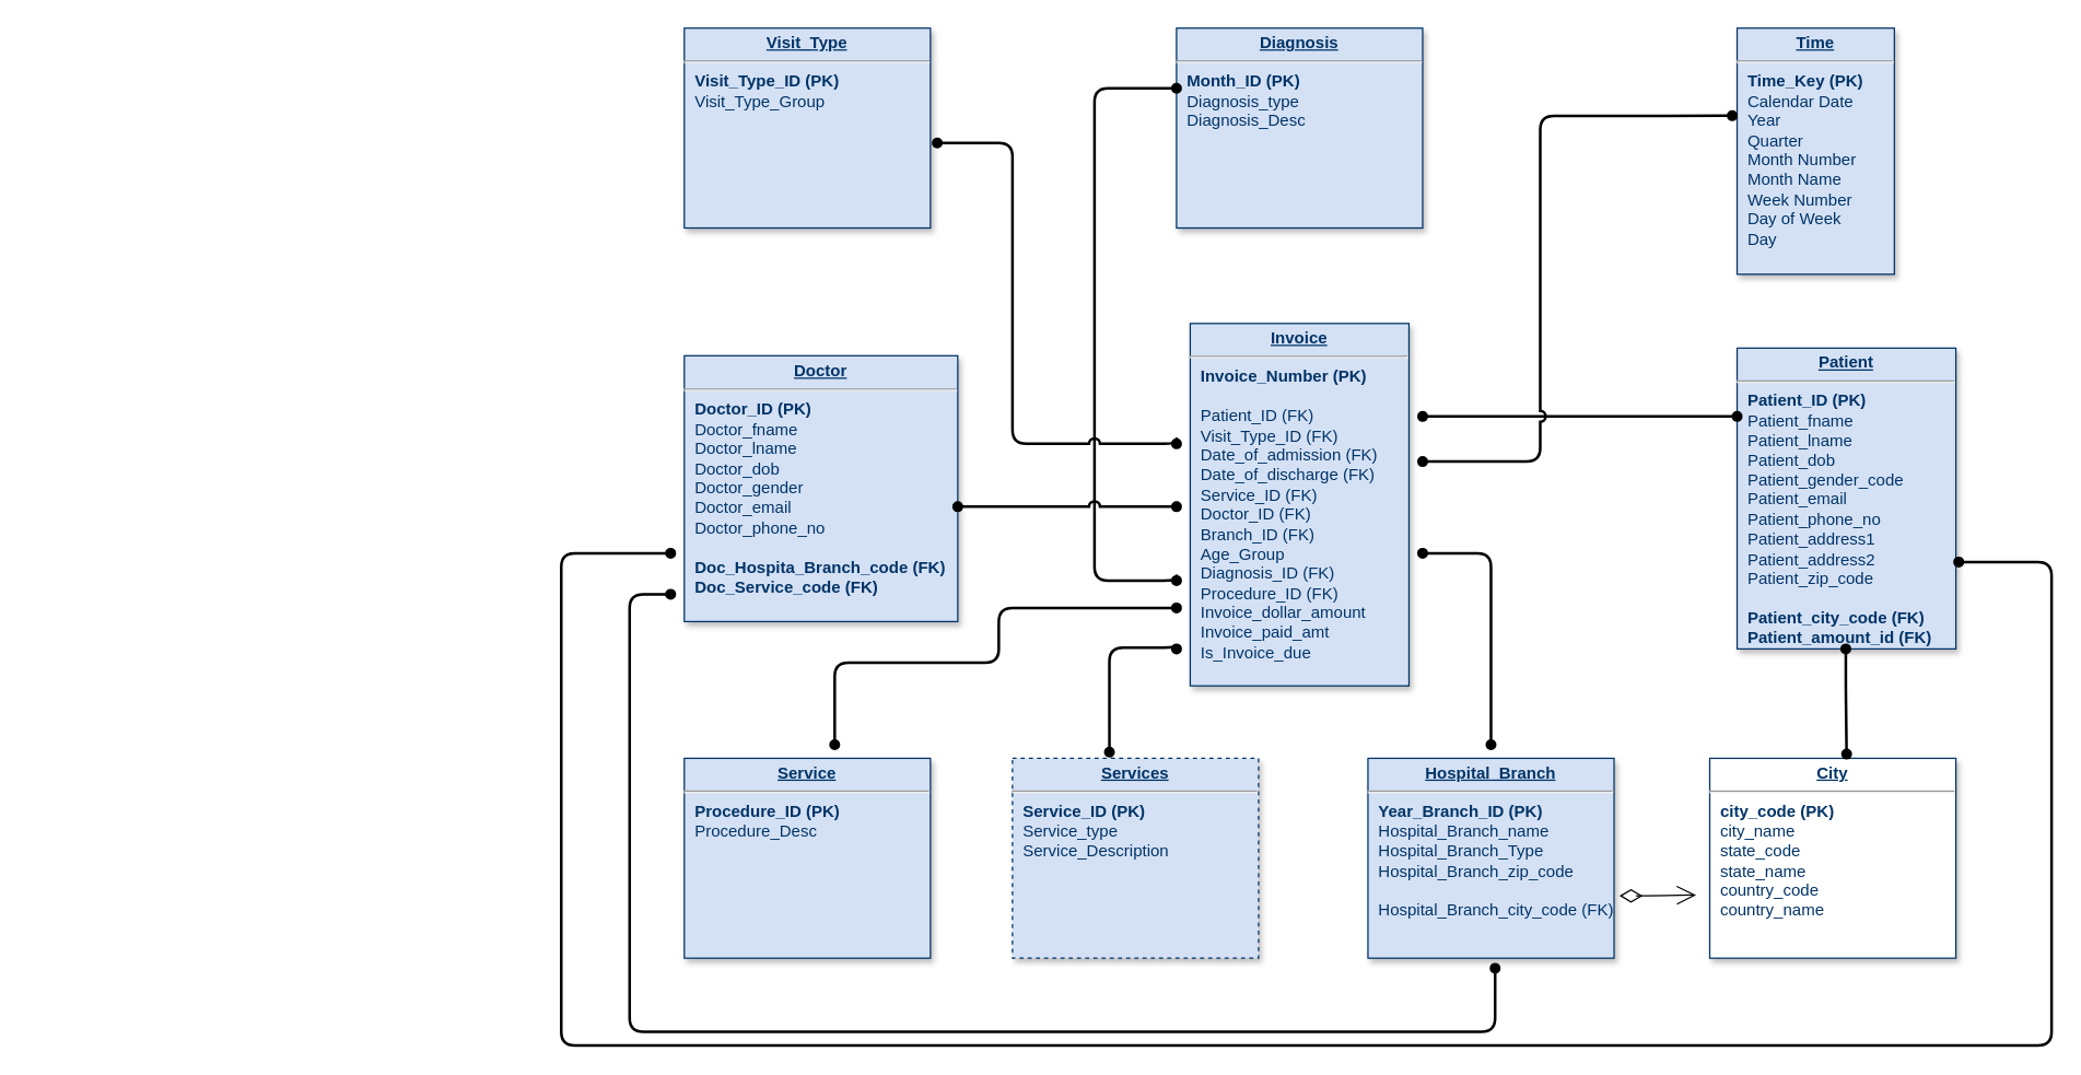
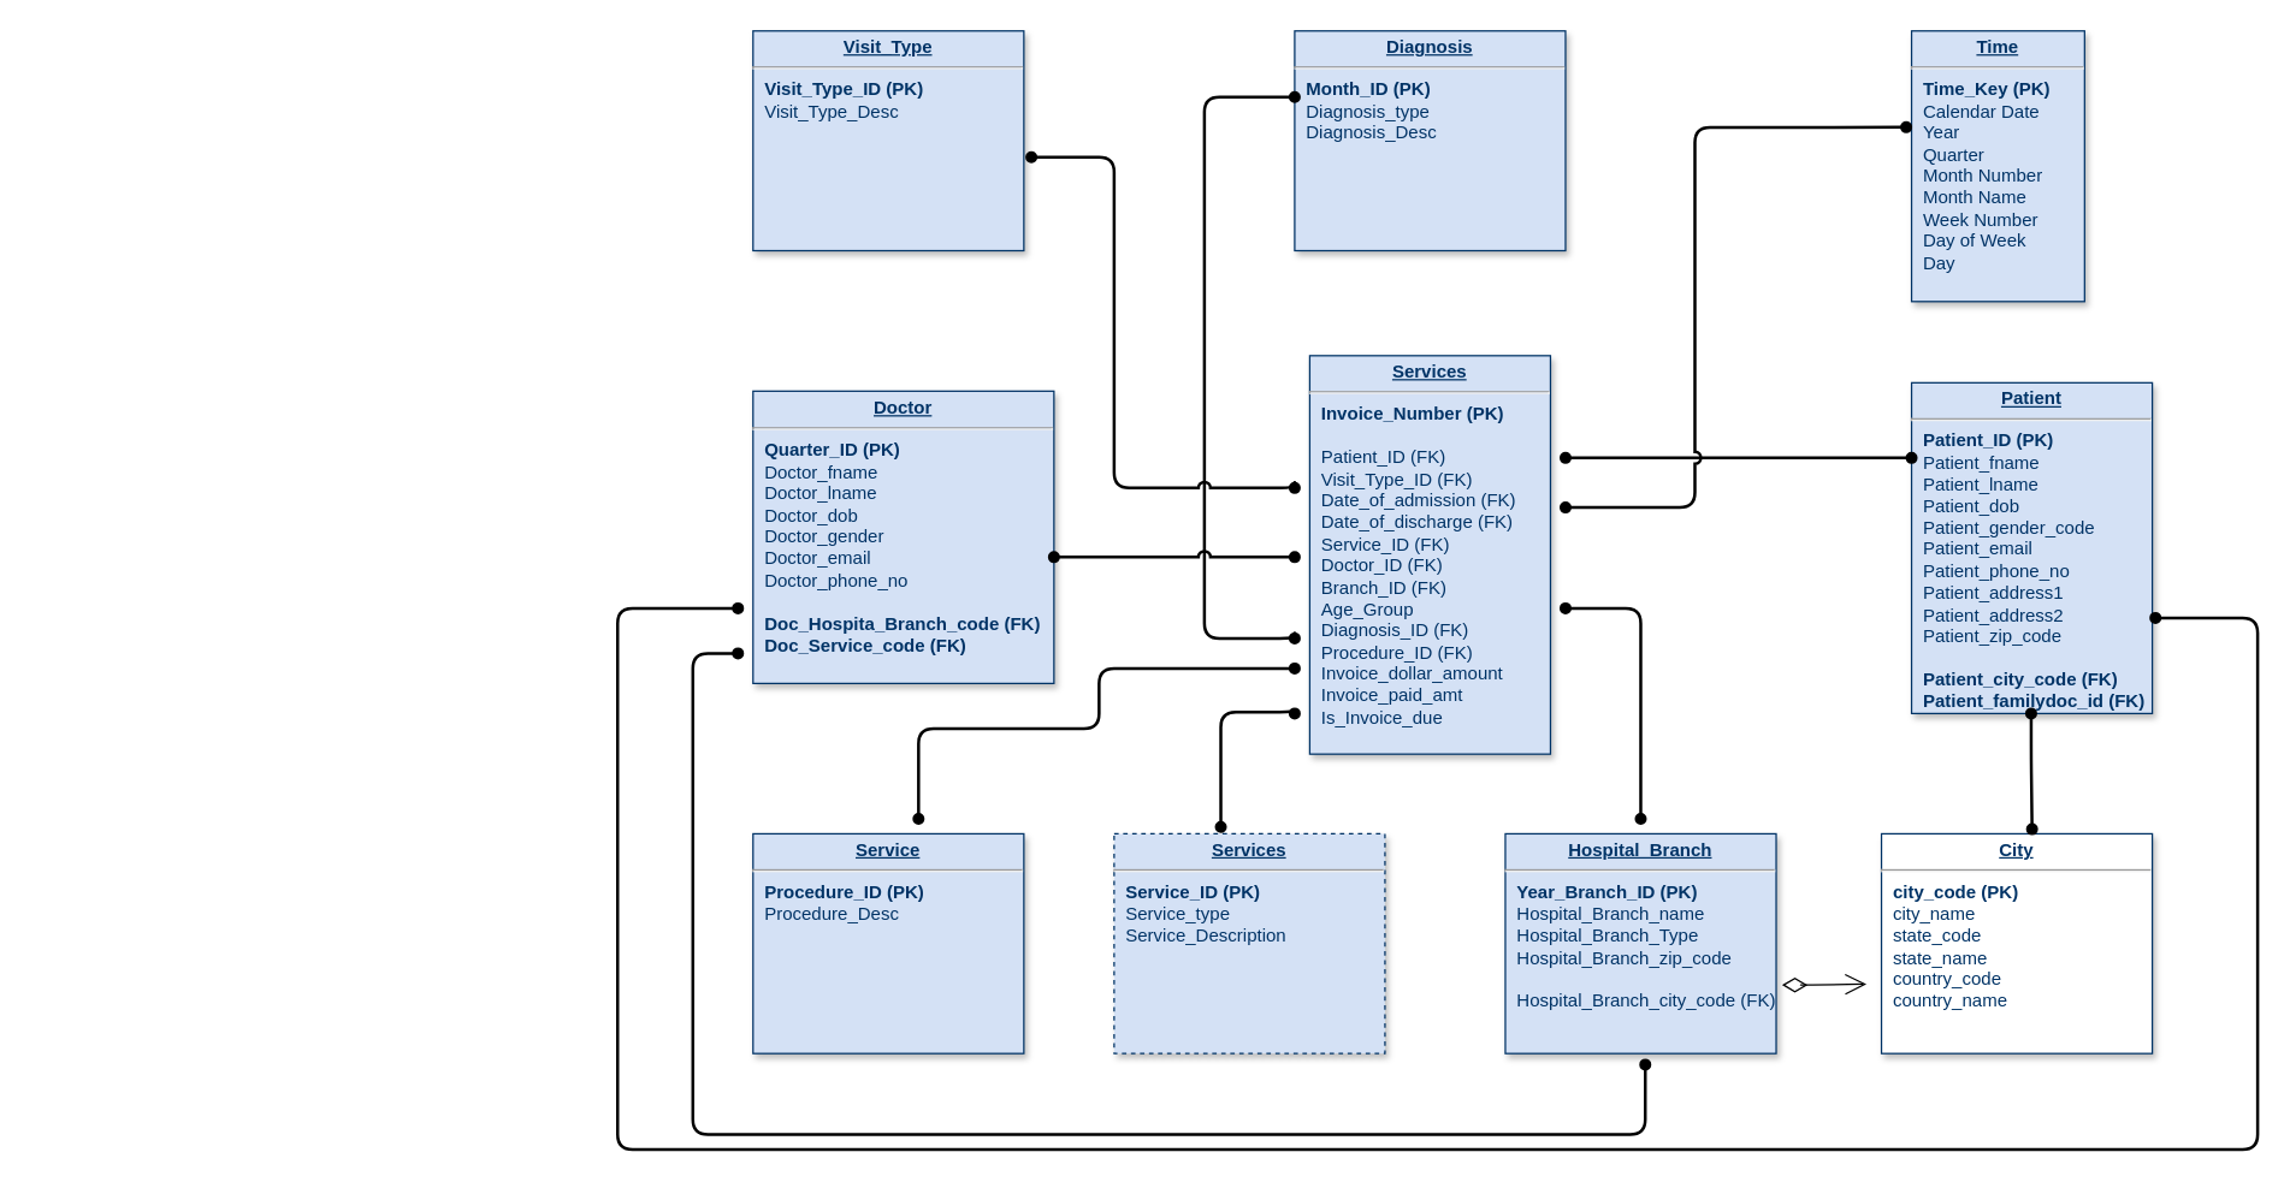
- <mxCell id="12" value="&lt;p style=&quot;margin: 0px; margin-top: 4px; text-align: center; text-decoration: underline;&quot;&gt;&lt;strong&gt;Visit_Type&lt;/strong&gt;&lt;/p&gt;&lt;hr&gt;&lt;p style=&quot;margin: 0px; margin-left: 8px;&quot;&gt;&lt;b&gt;Visit_Type_ID (PK)&lt;/b&gt;&lt;/p&gt;&lt;p style=&quot;margin: 0px; margin-left: 8px;&quot;&gt;Visit_Type_Group&lt;/p&gt;&lt;p style=&quot;margin: 0px; margin-left: 8px;&quot;&gt;&lt;br&gt;&lt;/p&gt;" style="verticalAlign=top;align=left;overflow=fill;fontSize=12;fontFamily=Helvetica;html=1;strokeColor=#003366;shadow=1;fillColor=#D4E1F5;fontColor=#003366" vertex="1" parent="1"><mxGeometry x="500" y="20" width="180" height="146.16" as="geometry" /></mxCell>
+ <mxCell id="12" value="&lt;p style=&quot;margin: 0px; margin-top: 4px; text-align: center; text-decoration: underline;&quot;&gt;&lt;strong&gt;Visit_Type&lt;/strong&gt;&lt;/p&gt;&lt;hr&gt;&lt;p style=&quot;margin: 0px; margin-left: 8px;&quot;&gt;&lt;b&gt;Visit_Type_ID (PK)&lt;/b&gt;&lt;/p&gt;&lt;p style=&quot;margin: 0px; margin-left: 8px;&quot;&gt;Visit_Type_Desc&lt;/p&gt;&lt;p style=&quot;margin: 0px; margin-left: 8px;&quot;&gt;&lt;br&gt;&lt;/p&gt;" style="verticalAlign=top;align=left;overflow=fill;fontSize=12;fontFamily=Helvetica;html=1;strokeColor=#003366;shadow=1;fillColor=#D4E1F5;fontColor=#003366" vertex="1" parent="1"><mxGeometry x="500" y="20" width="180" height="146.16" as="geometry" /></mxCell>
- <mxCell id="6" value="&lt;p style=&quot;margin: 0px; margin-top: 4px; text-align: center; text-decoration: underline;&quot;&gt;&lt;strong&gt;Doctor&lt;/strong&gt;&lt;/p&gt;&lt;hr&gt;&lt;p style=&quot;margin: 0px; margin-left: 8px;&quot;&gt;&lt;b&gt;Doctor_ID (PK)&lt;/b&gt;&lt;br&gt;&lt;/p&gt;&lt;p style=&quot;margin: 0px; margin-left: 8px;&quot;&gt;Doctor_fname&lt;br&gt;&lt;/p&gt;&lt;p style=&quot;margin: 0px; margin-left: 8px;&quot;&gt;Doctor_lname&lt;br&gt;&lt;/p&gt;&lt;p style=&quot;margin: 0px; margin-left: 8px;&quot;&gt;Doctor_dob&lt;/p&gt;&lt;p style=&quot;margin: 0px; margin-left: 8px;&quot;&gt;Doctor_gender&lt;/p&gt;&lt;p style=&quot;margin: 0px; margin-left: 8px;&quot;&gt;Doctor_email&lt;/p&gt;&lt;p style=&quot;border-color: var(--border-color); margin: 0px 0px 0px 8px;&quot;&gt;Doctor_phone_no&lt;/p&gt;&lt;p style=&quot;border-color: var(--border-color); margin: 0px 0px 0px 8px;&quot;&gt;&lt;br&gt;&lt;/p&gt;&lt;p style=&quot;border-color: var(--border-color); margin: 0px 0px 0px 8px;&quot;&gt;&lt;b&gt;Doc_Hospita_Branch_code (FK)&lt;/b&gt;&lt;/p&gt;&lt;p style=&quot;border-color: var(--border-color); margin: 0px 0px 0px 8px;&quot;&gt;&lt;b&gt;Doc_Service_code (FK)&lt;/b&gt;&lt;/p&gt;" style="verticalAlign=top;align=left;overflow=fill;fontSize=12;fontFamily=Helvetica;html=1;strokeColor=#003366;shadow=1;fillColor=#D4E1F5;fontColor=#003366" parent="1" vertex="1"><mxGeometry x="500" y="259.58" width="200" height="194.42" as="geometry" /></mxCell>
+ <mxCell id="6" value="&lt;p style=&quot;margin: 0px; margin-top: 4px; text-align: center; text-decoration: underline;&quot;&gt;&lt;strong&gt;Doctor&lt;/strong&gt;&lt;/p&gt;&lt;hr&gt;&lt;p style=&quot;margin: 0px; margin-left: 8px;&quot;&gt;&lt;b&gt;Quarter_ID (PK)&lt;/b&gt;&lt;br&gt;&lt;/p&gt;&lt;p style=&quot;margin: 0px; margin-left: 8px;&quot;&gt;Doctor_fname&lt;br&gt;&lt;/p&gt;&lt;p style=&quot;margin: 0px; margin-left: 8px;&quot;&gt;Doctor_lname&lt;br&gt;&lt;/p&gt;&lt;p style=&quot;margin: 0px; margin-left: 8px;&quot;&gt;Doctor_dob&lt;/p&gt;&lt;p style=&quot;margin: 0px; margin-left: 8px;&quot;&gt;Doctor_gender&lt;/p&gt;&lt;p style=&quot;margin: 0px; margin-left: 8px;&quot;&gt;Doctor_email&lt;/p&gt;&lt;p style=&quot;border-color: var(--border-color); margin: 0px 0px 0px 8px;&quot;&gt;Doctor_phone_no&lt;/p&gt;&lt;p style=&quot;border-color: var(--border-color); margin: 0px 0px 0px 8px;&quot;&gt;&lt;br&gt;&lt;/p&gt;&lt;p style=&quot;border-color: var(--border-color); margin: 0px 0px 0px 8px;&quot;&gt;&lt;b&gt;Doc_Hospita_Branch_code (FK)&lt;/b&gt;&lt;/p&gt;&lt;p style=&quot;border-color: var(--border-color); margin: 0px 0px 0px 8px;&quot;&gt;&lt;b&gt;Doc_Service_code (FK)&lt;/b&gt;&lt;/p&gt;" style="verticalAlign=top;align=left;overflow=fill;fontSize=12;fontFamily=Helvetica;html=1;strokeColor=#003366;shadow=1;fillColor=#D4E1F5;fontColor=#003366" parent="1" vertex="1"><mxGeometry x="500" y="259.58" width="200" height="194.42" as="geometry" /></mxCell>
- <mxCell id="3" value="&lt;p style=&quot;margin: 0px; margin-top: 4px; text-align: center; text-decoration: underline;&quot;&gt;&lt;strong&gt;Invoice&lt;/strong&gt;&lt;/p&gt;&lt;hr&gt;&lt;p style=&quot;margin: 0px; margin-left: 8px;&quot;&gt;&lt;b&gt;Invoice_Number (PK)&lt;/b&gt;&lt;/p&gt;&lt;p style=&quot;margin: 0px; margin-left: 8px;&quot;&gt;&lt;br&gt;&lt;/p&gt;&lt;p style=&quot;margin: 0px; margin-left: 8px;&quot;&gt;Patient_ID (FK)&lt;/p&gt;&lt;p style=&quot;margin: 0px; margin-left: 8px;&quot;&gt;Visit_Type_ID (FK)&lt;/p&gt;&lt;p style=&quot;margin: 0px; margin-left: 8px;&quot;&gt;Date_of_admission (FK)&lt;/p&gt;&lt;p style=&quot;margin: 0px; margin-left: 8px;&quot;&gt;Date_of_discharge (FK)&lt;/p&gt;&lt;p style=&quot;margin: 0px; margin-left: 8px;&quot;&gt;Service_ID (FK)&lt;/p&gt;&lt;p style=&quot;border-color: var(--border-color); margin: 0px 0px 0px 8px;&quot;&gt;Doctor_ID (FK)&lt;br style=&quot;border-color: var(--border-color);&quot;&gt;&lt;/p&gt;&lt;p style=&quot;border-color: var(--border-color); margin: 0px 0px 0px 8px;&quot;&gt;Branch_ID (FK)&lt;/p&gt;&lt;p style=&quot;border-color: var(--border-color); margin: 0px 0px 0px 8px;&quot;&gt;Age_Group&lt;/p&gt;&lt;p style=&quot;border-color: var(--border-color); margin: 0px 0px 0px 8px;&quot;&gt;Diagnosis_ID (FK)&lt;/p&gt;&lt;p style=&quot;border-color: var(--border-color); margin: 0px 0px 0px 8px;&quot;&gt;Procedure_ID (FK)&lt;/p&gt;&lt;p style=&quot;border-color: var(--border-color); margin: 0px 0px 0px 8px;&quot;&gt;Invoice_dollar_amount&lt;/p&gt;&lt;p style=&quot;border-color: var(--border-color); margin: 0px 0px 0px 8px;&quot;&gt;Invoice_paid_amt&lt;/p&gt;&lt;p style=&quot;border-color: var(--border-color); margin: 0px 0px 0px 8px;&quot;&gt;Is_Invoice_due&lt;/p&gt;&lt;p style=&quot;border-color: var(--border-color); margin: 0px 0px 0px 8px;&quot;&gt;&lt;br&gt;&lt;/p&gt;&lt;p style=&quot;border-color: var(--border-color); margin: 0px 0px 0px 8px;&quot;&gt;&lt;br&gt;&lt;/p&gt;&lt;p style=&quot;border-color: var(--border-color); margin: 0px 0px 0px 8px;&quot;&gt;&lt;br&gt;&lt;/p&gt;" style="verticalAlign=top;align=left;overflow=fill;fontSize=12;fontFamily=Helvetica;html=1;strokeColor=#003366;shadow=1;fillColor=#D4E1F5;fontColor=#003366" parent="1" vertex="1"><mxGeometry x="870" y="236" width="160" height="265" as="geometry" /></mxCell>
+ <mxCell id="3" value="&lt;p style=&quot;margin: 0px; margin-top: 4px; text-align: center; text-decoration: underline;&quot;&gt;&lt;strong&gt;Services&lt;/strong&gt;&lt;/p&gt;&lt;hr&gt;&lt;p style=&quot;margin: 0px; margin-left: 8px;&quot;&gt;&lt;b&gt;Invoice_Number (PK)&lt;/b&gt;&lt;/p&gt;&lt;p style=&quot;margin: 0px; margin-left: 8px;&quot;&gt;&lt;br&gt;&lt;/p&gt;&lt;p style=&quot;margin: 0px; margin-left: 8px;&quot;&gt;Patient_ID (FK)&lt;/p&gt;&lt;p style=&quot;margin: 0px; margin-left: 8px;&quot;&gt;Visit_Type_ID (FK)&lt;/p&gt;&lt;p style=&quot;margin: 0px; margin-left: 8px;&quot;&gt;Date_of_admission (FK)&lt;/p&gt;&lt;p style=&quot;margin: 0px; margin-left: 8px;&quot;&gt;Date_of_discharge (FK)&lt;/p&gt;&lt;p style=&quot;margin: 0px; margin-left: 8px;&quot;&gt;Service_ID (FK)&lt;/p&gt;&lt;p style=&quot;border-color: var(--border-color); margin: 0px 0px 0px 8px;&quot;&gt;Doctor_ID (FK)&lt;br style=&quot;border-color: var(--border-color);&quot;&gt;&lt;/p&gt;&lt;p style=&quot;border-color: var(--border-color); margin: 0px 0px 0px 8px;&quot;&gt;Branch_ID (FK)&lt;/p&gt;&lt;p style=&quot;border-color: var(--border-color); margin: 0px 0px 0px 8px;&quot;&gt;Age_Group&lt;/p&gt;&lt;p style=&quot;border-color: var(--border-color); margin: 0px 0px 0px 8px;&quot;&gt;Diagnosis_ID (FK)&lt;/p&gt;&lt;p style=&quot;border-color: var(--border-color); margin: 0px 0px 0px 8px;&quot;&gt;Procedure_ID (FK)&lt;/p&gt;&lt;p style=&quot;border-color: var(--border-color); margin: 0px 0px 0px 8px;&quot;&gt;Invoice_dollar_amount&lt;/p&gt;&lt;p style=&quot;border-color: var(--border-color); margin: 0px 0px 0px 8px;&quot;&gt;Invoice_paid_amt&lt;/p&gt;&lt;p style=&quot;border-color: var(--border-color); margin: 0px 0px 0px 8px;&quot;&gt;Is_Invoice_due&lt;/p&gt;&lt;p style=&quot;border-color: var(--border-color); margin: 0px 0px 0px 8px;&quot;&gt;&lt;br&gt;&lt;/p&gt;&lt;p style=&quot;border-color: var(--border-color); margin: 0px 0px 0px 8px;&quot;&gt;&lt;br&gt;&lt;/p&gt;&lt;p style=&quot;border-color: var(--border-color); margin: 0px 0px 0px 8px;&quot;&gt;&lt;br&gt;&lt;/p&gt;" style="verticalAlign=top;align=left;overflow=fill;fontSize=12;fontFamily=Helvetica;html=1;strokeColor=#003366;shadow=1;fillColor=#D4E1F5;fontColor=#003366" parent="1" vertex="1"><mxGeometry x="870" y="236" width="160" height="265" as="geometry" /></mxCell>
- <mxCell id="5" value="&lt;p style=&quot;margin: 0px; margin-top: 4px; text-align: center; text-decoration: underline;&quot;&gt;&lt;strong style=&quot;border-color: var(--border-color);&quot;&gt;Patient&lt;/strong&gt;&lt;br&gt;&lt;/p&gt;&lt;hr&gt;&lt;p style=&quot;margin: 0px; margin-left: 8px;&quot;&gt;&lt;b style=&quot;background-color: initial; border-color: var(--border-color);&quot;&gt;Patient_ID (PK)&lt;/b&gt;&lt;/p&gt;&lt;p style=&quot;border-color: var(--border-color); margin: 0px 0px 0px 8px;&quot;&gt;Patient_fname&lt;br style=&quot;border-color: var(--border-color);&quot;&gt;&lt;/p&gt;&lt;p style=&quot;border-color: var(--border-color); margin: 0px 0px 0px 8px;&quot;&gt;Patient_lname&lt;br style=&quot;border-color: var(--border-color);&quot;&gt;&lt;/p&gt;&lt;p style=&quot;border-color: var(--border-color); margin: 0px 0px 0px 8px;&quot;&gt;Patient_dob&lt;br style=&quot;border-color: var(--border-color);&quot;&gt;&lt;/p&gt;&lt;p style=&quot;border-color: var(--border-color); margin: 0px 0px 0px 8px;&quot;&gt;Patient_gender_code&lt;/p&gt;&lt;p style=&quot;border-color: var(--border-color); margin: 0px 0px 0px 8px;&quot;&gt;Patient_email&lt;br&gt;&lt;/p&gt;&lt;p style=&quot;border-color: var(--border-color); margin: 0px 0px 0px 8px;&quot;&gt;Patient_phone_no&lt;/p&gt;&lt;p style=&quot;border-color: var(--border-color); margin: 0px 0px 0px 8px;&quot;&gt;Patient_address1&lt;br style=&quot;border-color: var(--border-color);&quot;&gt;&lt;/p&gt;&lt;p style=&quot;border-color: var(--border-color); margin: 0px 0px 0px 8px;&quot;&gt;Patient_address2&lt;/p&gt;&lt;p style=&quot;border-color: var(--border-color); margin: 0px 0px 0px 8px;&quot;&gt;Patient_zip_code&lt;br&gt;&lt;/p&gt;&lt;p style=&quot;border-color: var(--border-color); margin: 0px 0px 0px 8px;&quot;&gt;&lt;br&gt;&lt;/p&gt;&lt;p style=&quot;border-color: var(--border-color); margin: 0px 0px 0px 8px;&quot;&gt;&lt;span style=&quot;border-color: var(--border-color); background-color: initial;&quot;&gt;&lt;b style=&quot;border-color: var(--border-color);&quot;&gt;Patient_city_code (FK)&lt;/b&gt;&lt;/span&gt;&lt;/p&gt;&lt;p style=&quot;border-color: var(--border-color); margin: 0px 0px 0px 8px;&quot;&gt;&lt;b style=&quot;border-color: var(--border-color);&quot;&gt;Patient_amount_id (FK)&lt;/b&gt;&lt;/p&gt;" style="verticalAlign=top;align=left;overflow=fill;fontSize=12;fontFamily=Helvetica;html=1;strokeColor=#003366;shadow=1;fillColor=#D4E1F5;fontColor=#003366" parent="1" vertex="1"><mxGeometry x="1270" y="254" width="160" height="220" as="geometry" /></mxCell>
+ <mxCell id="5" value="&lt;p style=&quot;margin: 0px; margin-top: 4px; text-align: center; text-decoration: underline;&quot;&gt;&lt;strong style=&quot;border-color: var(--border-color);&quot;&gt;Patient&lt;/strong&gt;&lt;br&gt;&lt;/p&gt;&lt;hr&gt;&lt;p style=&quot;margin: 0px; margin-left: 8px;&quot;&gt;&lt;b style=&quot;background-color: initial; border-color: var(--border-color);&quot;&gt;Patient_ID (PK)&lt;/b&gt;&lt;/p&gt;&lt;p style=&quot;border-color: var(--border-color); margin: 0px 0px 0px 8px;&quot;&gt;Patient_fname&lt;br style=&quot;border-color: var(--border-color);&quot;&gt;&lt;/p&gt;&lt;p style=&quot;border-color: var(--border-color); margin: 0px 0px 0px 8px;&quot;&gt;Patient_lname&lt;br style=&quot;border-color: var(--border-color);&quot;&gt;&lt;/p&gt;&lt;p style=&quot;border-color: var(--border-color); margin: 0px 0px 0px 8px;&quot;&gt;Patient_dob&lt;br style=&quot;border-color: var(--border-color);&quot;&gt;&lt;/p&gt;&lt;p style=&quot;border-color: var(--border-color); margin: 0px 0px 0px 8px;&quot;&gt;Patient_gender_code&lt;/p&gt;&lt;p style=&quot;border-color: var(--border-color); margin: 0px 0px 0px 8px;&quot;&gt;Patient_email&lt;br&gt;&lt;/p&gt;&lt;p style=&quot;border-color: var(--border-color); margin: 0px 0px 0px 8px;&quot;&gt;Patient_phone_no&lt;/p&gt;&lt;p style=&quot;border-color: var(--border-color); margin: 0px 0px 0px 8px;&quot;&gt;Patient_address1&lt;br style=&quot;border-color: var(--border-color);&quot;&gt;&lt;/p&gt;&lt;p style=&quot;border-color: var(--border-color); margin: 0px 0px 0px 8px;&quot;&gt;Patient_address2&lt;/p&gt;&lt;p style=&quot;border-color: var(--border-color); margin: 0px 0px 0px 8px;&quot;&gt;Patient_zip_code&lt;br&gt;&lt;/p&gt;&lt;p style=&quot;border-color: var(--border-color); margin: 0px 0px 0px 8px;&quot;&gt;&lt;br&gt;&lt;/p&gt;&lt;p style=&quot;border-color: var(--border-color); margin: 0px 0px 0px 8px;&quot;&gt;&lt;span style=&quot;border-color: var(--border-color); background-color: initial;&quot;&gt;&lt;b style=&quot;border-color: var(--border-color);&quot;&gt;Patient_city_code (FK)&lt;/b&gt;&lt;/span&gt;&lt;/p&gt;&lt;p style=&quot;border-color: var(--border-color); margin: 0px 0px 0px 8px;&quot;&gt;&lt;b style=&quot;border-color: var(--border-color);&quot;&gt;Patient_familydoc_id (FK)&lt;/b&gt;&lt;/p&gt;" style="verticalAlign=top;align=left;overflow=fill;fontSize=12;fontFamily=Helvetica;html=1;strokeColor=#003366;shadow=1;fillColor=#D4E1F5;fontColor=#003366" parent="1" vertex="1"><mxGeometry x="1270" y="254" width="160" height="220" as="geometry" /></mxCell>
